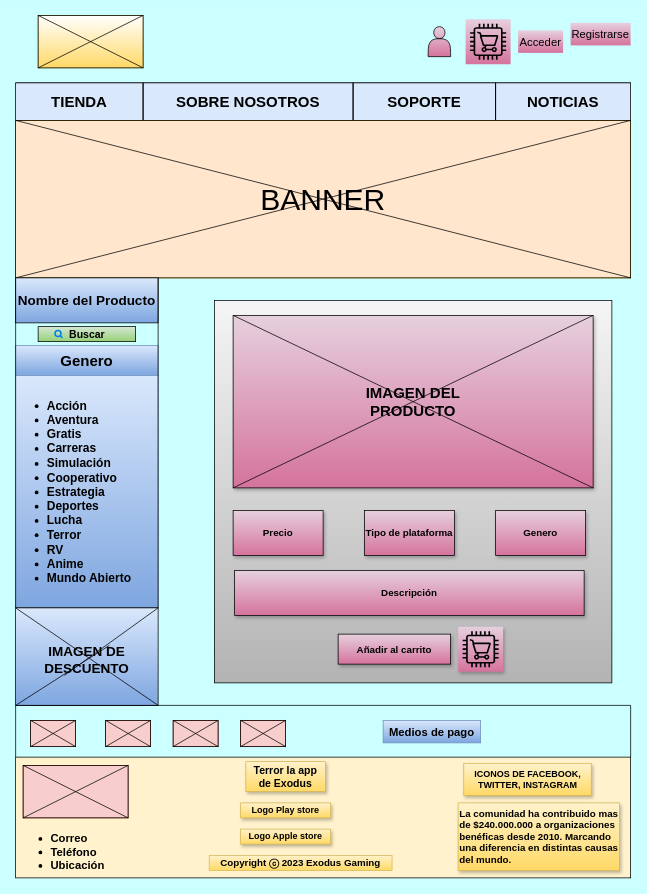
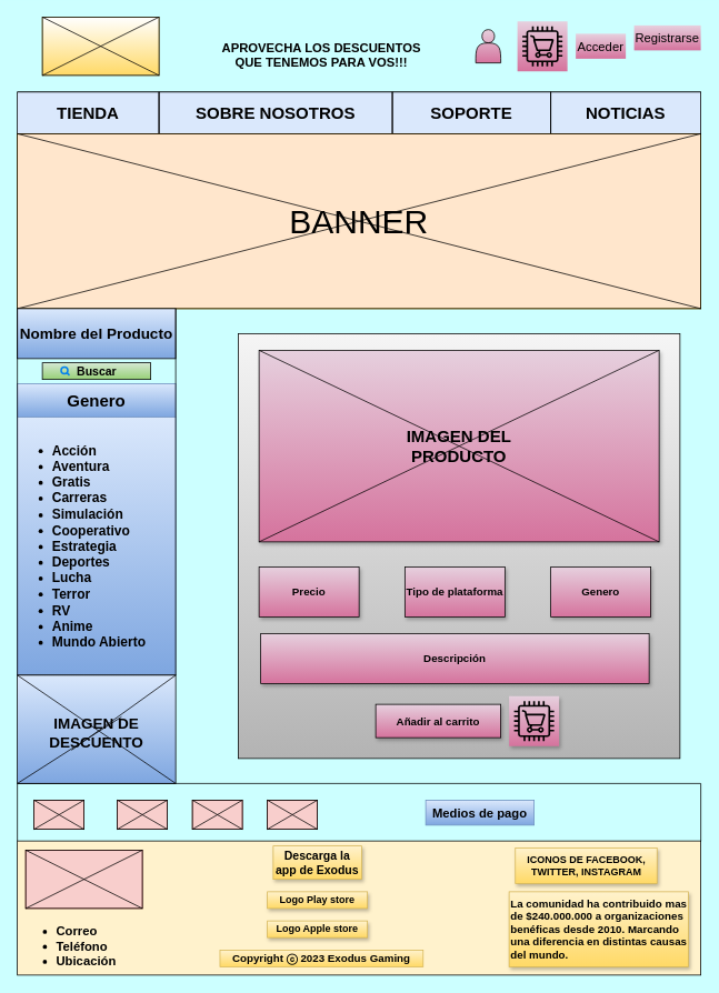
+ <mxCell id="2" value="&lt;font style=&quot;font-size: 15px;&quot;&gt;APROVECHA LOS DESCUENTOS QUE TENEMOS PARA VOS!!!&lt;/font&gt;" style="text;html=1;strokeColor=none;fillColor=none;align=center;verticalAlign=middle;whiteSpace=wrap;rounded=0;fontStyle=1" vertex="1" parent="1"><mxGeometry x="250" y="50" width="270" height="30" as="geometry" /></mxCell>
- <mxCell id="58" value="&lt;font style=&quot;font-size: 14px;&quot;&gt;&lt;b&gt;Terror la app de Exodus&lt;/b&gt;&lt;/font&gt;" style="text;html=1;strokeColor=#d6b656;fillColor=#fff2cc;align=center;verticalAlign=middle;whiteSpace=wrap;rounded=0;fontSize=12;fontFamily=Helvetica;gradientColor=#ffd966;shadow=1;" vertex="1" parent="1"><mxGeometry x="327" y="1015" width="106" height="40" as="geometry" /></mxCell>
+ <mxCell id="58" value="&lt;font style=&quot;font-size: 14px;&quot;&gt;&lt;b&gt;Descarga la app de Exodus&lt;/b&gt;&lt;/font&gt;" style="text;html=1;strokeColor=#d6b656;fillColor=#fff2cc;align=center;verticalAlign=middle;whiteSpace=wrap;rounded=0;fontSize=12;fontFamily=Helvetica;gradientColor=#ffd966;shadow=1;" vertex="1" parent="1"><mxGeometry x="327" y="1015" width="106" height="40" as="geometry" /></mxCell>
- <mxCell id="82" value="&lt;font style=&quot;&quot;&gt;&lt;b style=&quot;&quot;&gt;&lt;font style=&quot;font-size: 13px;&quot;&gt;Copyright ⓒ 2023 Exodus Gaming&lt;/font&gt;&lt;/b&gt;&lt;br&gt;&lt;/font&gt;" style="text;html=1;strokeColor=#d6b656;fillColor=#fff2cc;align=center;verticalAlign=middle;whiteSpace=wrap;rounded=0;fontSize=12;fontFamily=Helvetica;gradientColor=#ffd966;" vertex="1" parent="1"><mxGeometry x="278.12" y="1140" width="243.75" height="20" as="geometry" /></mxCell>
+ <mxCell id="82" value="&lt;font style=&quot;&quot;&gt;&lt;b style=&quot;&quot;&gt;&lt;font style=&quot;font-size: 13px;&quot;&gt;Copyright ⓒ 2023 Exodus Gaming&lt;/font&gt;&lt;/b&gt;&lt;br&gt;&lt;/font&gt;" style="text;html=1;strokeColor=#d6b656;fillColor=#fff2cc;align=center;verticalAlign=middle;whiteSpace=wrap;rounded=0;fontSize=12;fontFamily=Helvetica;gradientColor=#ffd966;" vertex="1" parent="1"><mxGeometry x="263.12" y="1140" width="243.75" height="20" as="geometry" /></mxCell>
